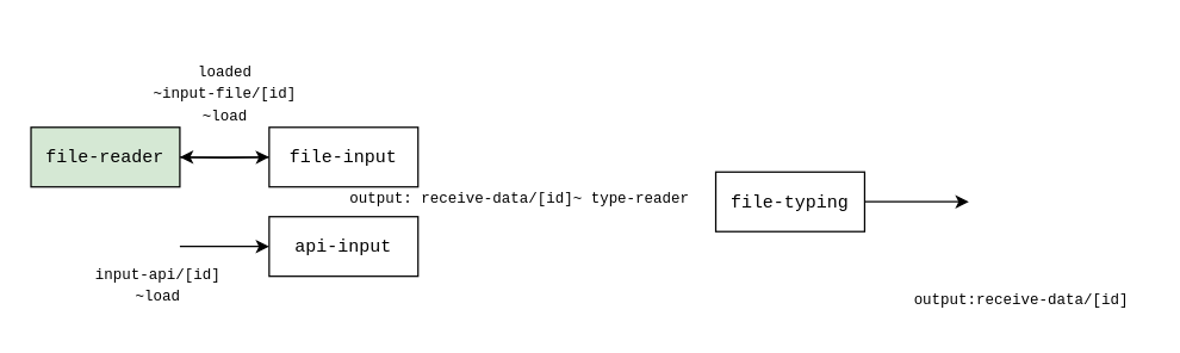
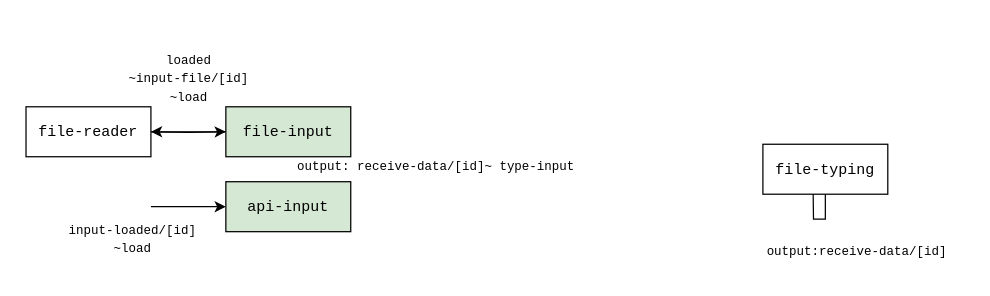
- <mxCell id="13" value="&lt;div&gt;&lt;font face=&quot;Courier New&quot;&gt;file-reader&lt;/font&gt;&lt;/div&gt;" style="rounded=0;whiteSpace=wrap;html=1;fillColor=#d5e8d4;" vertex="1" parent="1"><mxGeometry x="20" y="85" width="100" height="40" as="geometry" /></mxCell>
+ <mxCell id="13" value="&lt;div&gt;&lt;font face=&quot;Courier New&quot;&gt;file-reader&lt;/font&gt;&lt;/div&gt;" style="rounded=0;whiteSpace=wrap;html=1;" vertex="1" parent="1"><mxGeometry x="20" y="85" width="100" height="40" as="geometry" /></mxCell>
- <mxCell id="4" value="&lt;div&gt;&lt;font face=&quot;Courier New&quot;&gt;file-input&lt;/font&gt;&lt;/div&gt;" style="rounded=0;whiteSpace=wrap;html=1;" parent="1" vertex="1"><mxGeometry x="180" y="85" width="100" height="40" as="geometry" /></mxCell>
+ <mxCell id="4" value="&lt;div&gt;&lt;font face=&quot;Courier New&quot;&gt;file-input&lt;/font&gt;&lt;/div&gt;" style="rounded=0;whiteSpace=wrap;html=1;fillColor=#d5e8d4;" parent="1" vertex="1"><mxGeometry x="180" y="85" width="100" height="40" as="geometry" /></mxCell>
- <mxCell id="11" value="&lt;div&gt;&lt;font style=&quot;font-size: 10px;&quot; face=&quot;Courier New&quot;&gt;output: receive-data/[id]~ type-reader&lt;br&gt;&lt;/font&gt;&lt;/div&gt;" style="text;html=1;align=center;verticalAlign=middle;resizable=0;points=[];autosize=1;strokeColor=none;fillColor=none;" parent="1" vertex="1"><mxGeometry x="218" y="117" width="260" height="30" as="geometry" /></mxCell>
+ <mxCell id="11" value="&lt;div&gt;&lt;font style=&quot;font-size: 10px;&quot; face=&quot;Courier New&quot;&gt;output: receive-data/[id]~ type-input&lt;br&gt;&lt;/font&gt;&lt;/div&gt;" style="text;html=1;align=center;verticalAlign=middle;resizable=0;points=[];autosize=1;strokeColor=none;fillColor=none;" parent="1" vertex="1"><mxGeometry x="218" y="117" width="260" height="30" as="geometry" /></mxCell>
- <mxCell id="7" value="&lt;div&gt;&lt;font face=&quot;Courier New&quot;&gt;file-typing&lt;/font&gt;&lt;/div&gt;" style="rounded=0;whiteSpace=wrap;html=1;" parent="1" vertex="1"><mxGeometry x="480" y="115" width="100" height="40" as="geometry" /></mxCell>
+ <mxCell id="7" value="&lt;div&gt;&lt;font face=&quot;Courier New&quot;&gt;file-typing&lt;/font&gt;&lt;/div&gt;" style="rounded=0;whiteSpace=wrap;html=1;" parent="1" vertex="1"><mxGeometry x="610" y="115" width="100" height="40" as="geometry" /></mxCell>
- <mxCell id="5" value="&lt;font face=&quot;Courier New&quot;&gt;api-input&lt;/font&gt;" style="rounded=0;whiteSpace=wrap;html=1;" parent="1" vertex="1"><mxGeometry x="180" y="145" width="100" height="40" as="geometry" /></mxCell>
+ <mxCell id="5" value="&lt;font face=&quot;Courier New&quot;&gt;api-input&lt;/font&gt;" style="rounded=0;whiteSpace=wrap;html=1;fillColor=#d5e8d4;" parent="1" vertex="1"><mxGeometry x="180" y="145" width="100" height="40" as="geometry" /></mxCell>
- <mxCell id="10" value="&lt;div&gt;&lt;font style=&quot;font-size: 10px;&quot; face=&quot;Courier New&quot;&gt;input-api/[id]&lt;/font&gt;&lt;/div&gt;&lt;div&gt;&lt;font style=&quot;font-size: 10px;&quot; face=&quot;Courier New&quot;&gt;~load&lt;/font&gt;&lt;/div&gt;" style="text;html=1;align=center;verticalAlign=middle;resizable=0;points=[];autosize=1;strokeColor=none;fillColor=none;" parent="1" vertex="1"><mxGeometry x="50" y="170" width="110" height="40" as="geometry" /></mxCell>
+ <mxCell id="10" value="&lt;div&gt;&lt;font style=&quot;font-size: 10px;&quot; face=&quot;Courier New&quot;&gt;input-loaded/[id]&lt;/font&gt;&lt;/div&gt;&lt;div&gt;&lt;font style=&quot;font-size: 10px;&quot; face=&quot;Courier New&quot;&gt;~load&lt;/font&gt;&lt;/div&gt;" style="text;html=1;align=center;verticalAlign=middle;resizable=0;points=[];autosize=1;strokeColor=none;fillColor=none;" parent="1" vertex="1"><mxGeometry x="50" y="170" width="110" height="40" as="geometry" /></mxCell>
